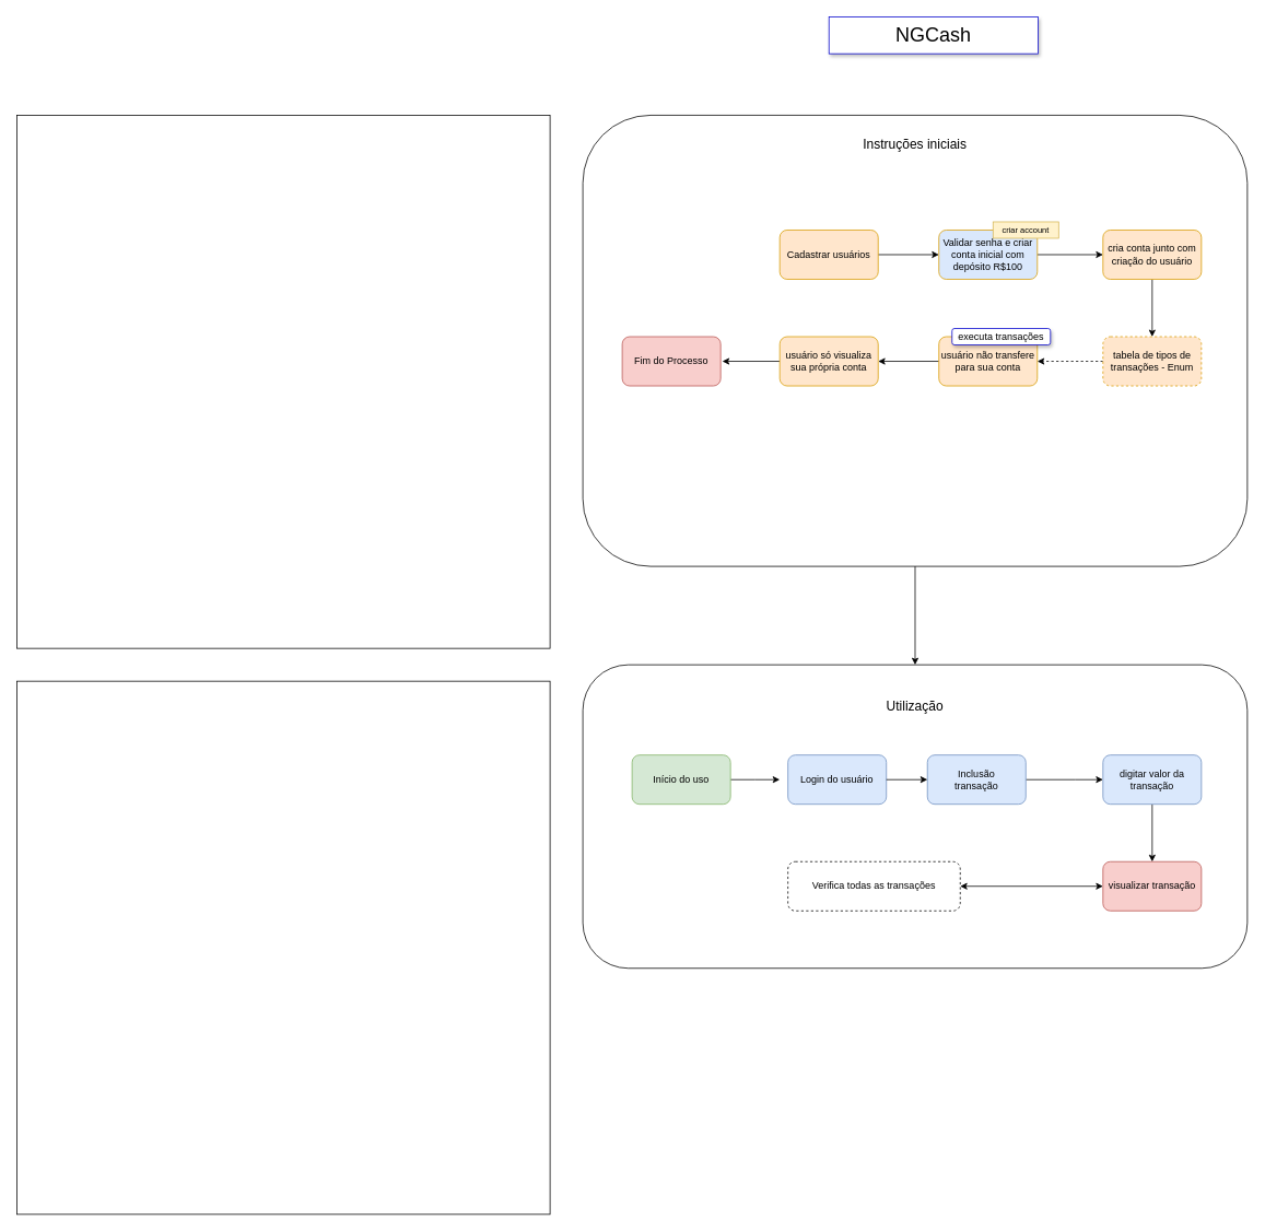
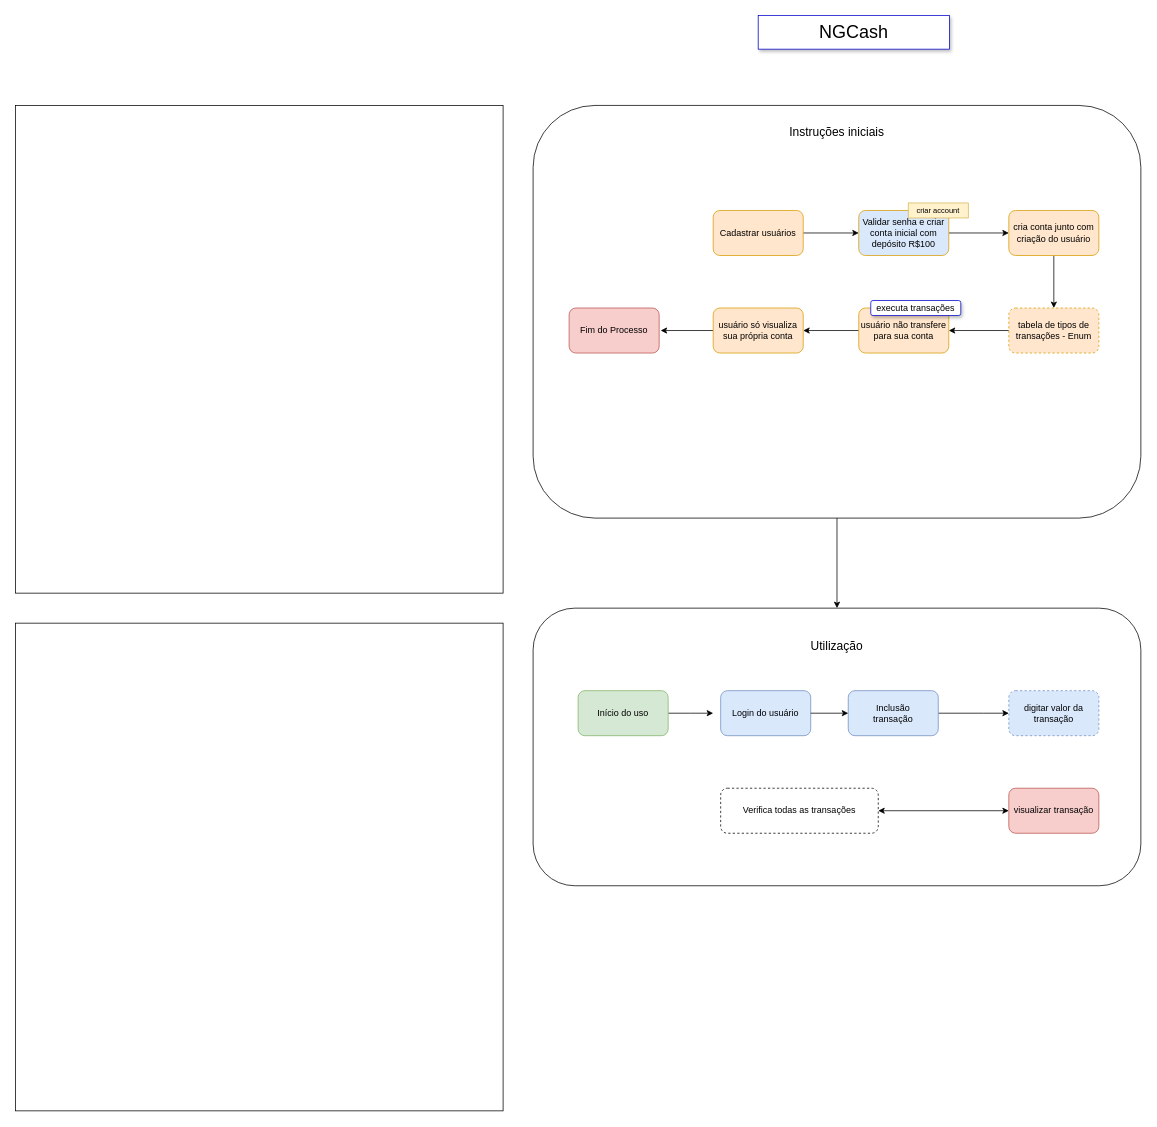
- <mxCell id="8" style="edgeStyle=orthogonalEdgeStyle;rounded=0;orthogonalLoop=1;jettySize=auto;html=1;dashed=1;" parent="1" source="9" target="21" edge="1"><mxGeometry relative="1" as="geometry" /></mxCell>
+ <mxCell id="8" style="edgeStyle=orthogonalEdgeStyle;rounded=0;orthogonalLoop=1;jettySize=auto;html=1;" parent="1" source="9" target="21" edge="1"><mxGeometry relative="1" as="geometry" /></mxCell>
- <mxCell id="25" value="digitar valor da transação" style="whiteSpace=wrap;html=1;rounded=1;fillColor=#dae8fc;strokeColor=#6c8ebf;" parent="1" vertex="1"><mxGeometry x="1344" y="920" width="120" height="60" as="geometry" /></mxCell>
+ <mxCell id="25" value="digitar valor da transação" style="whiteSpace=wrap;html=1;rounded=1;fillColor=#dae8fc;strokeColor=#6c8ebf;dashed=1;" parent="1" vertex="1"><mxGeometry x="1344" y="920" width="120" height="60" as="geometry" /></mxCell>
- <mxCell id="24" value="" style="edgeStyle=orthogonalEdgeStyle;rounded=0;orthogonalLoop=1;jettySize=auto;html=1;" parent="1" source="25" target="26" edge="1"><mxGeometry relative="1" as="geometry" /></mxCell>
